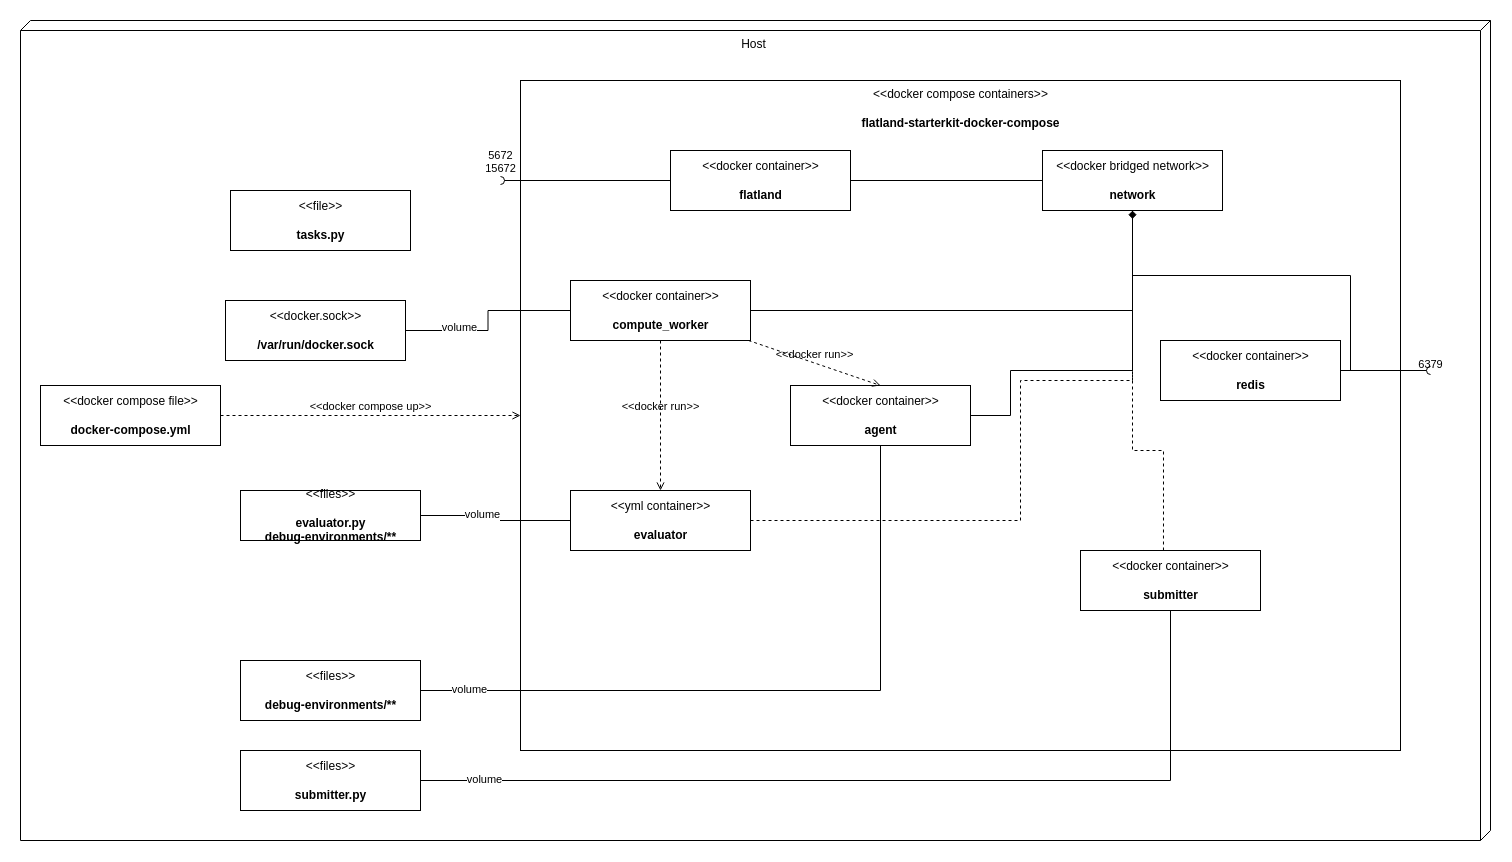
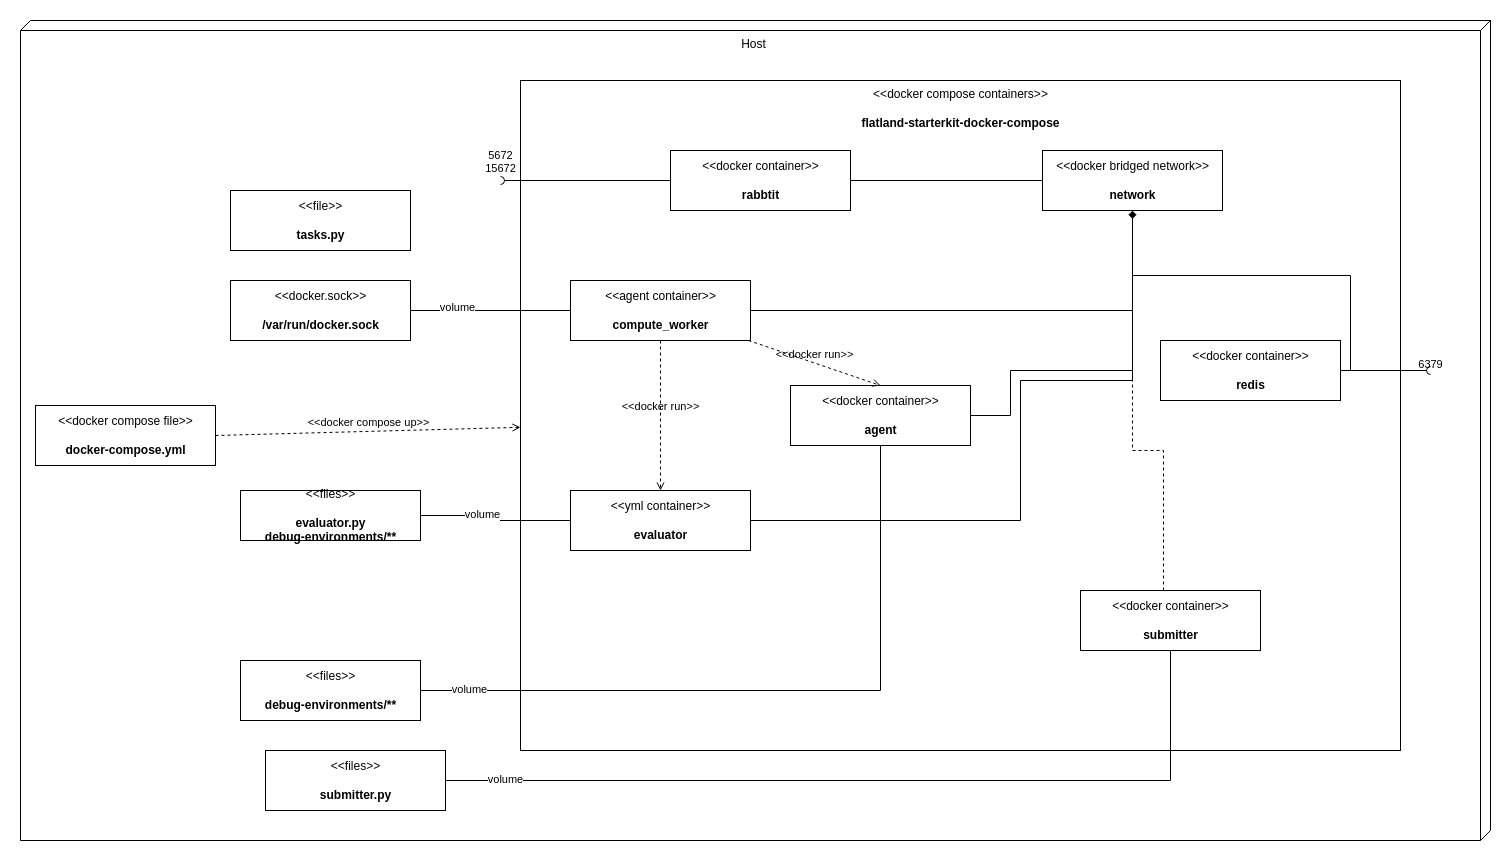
- <mxCell id="4" value="&amp;lt;&amp;lt;docker container&amp;gt;&amp;gt;&lt;br&gt;&lt;br&gt;&lt;b&gt;flatland&lt;/b&gt;" style="text;html=1;align=center;verticalAlign=middle;dashed=0;fillColor=#ffffff;strokeColor=#000000;" vertex="1" parent="1"><mxGeometry x="670" y="150" width="180" height="60" as="geometry" /></mxCell>
+ <mxCell id="4" value="&amp;lt;&amp;lt;docker container&amp;gt;&amp;gt;&lt;br&gt;&lt;br&gt;&lt;b&gt;rabbtit&lt;/b&gt;" style="text;html=1;align=center;verticalAlign=middle;dashed=0;fillColor=#ffffff;strokeColor=#000000;" vertex="1" parent="1"><mxGeometry x="670" y="150" width="180" height="60" as="geometry" /></mxCell>
- <mxCell id="6" value="&amp;lt;&amp;lt;docker container&amp;gt;&amp;gt;&lt;br&gt;&lt;br&gt;&lt;b&gt;compute_worker&lt;/b&gt;" style="text;html=1;align=center;verticalAlign=middle;dashed=0;fillColor=#ffffff;strokeColor=#000000;" vertex="1" parent="1"><mxGeometry x="570" y="280" width="180" height="60" as="geometry" /></mxCell>
+ <mxCell id="6" value="&amp;lt;&amp;lt;agent container&amp;gt;&amp;gt;&lt;br&gt;&lt;br&gt;&lt;b&gt;compute_worker&lt;/b&gt;" style="text;html=1;align=center;verticalAlign=middle;dashed=0;fillColor=#ffffff;strokeColor=#000000;" vertex="1" parent="1"><mxGeometry x="570" y="280" width="180" height="60" as="geometry" /></mxCell>
- <mxCell id="29" value="&amp;lt;&amp;lt;docker.sock&amp;gt;&amp;gt;&lt;br&gt;&lt;br&gt;&lt;b&gt;/var/run/docker.sock&lt;/b&gt;" style="text;html=1;align=center;verticalAlign=middle;dashed=0;fillColor=#ffffff;strokeColor=#000000;" vertex="1" parent="1"><mxGeometry x="225" y="300" width="180" height="60" as="geometry" /></mxCell>
+ <mxCell id="29" value="&amp;lt;&amp;lt;docker.sock&amp;gt;&amp;gt;&lt;br&gt;&lt;br&gt;&lt;b&gt;/var/run/docker.sock&lt;/b&gt;" style="text;html=1;align=center;verticalAlign=middle;dashed=0;fillColor=#ffffff;strokeColor=#000000;" vertex="1" parent="1"><mxGeometry x="230" y="280" width="180" height="60" as="geometry" /></mxCell>
- <mxCell id="8" value="&amp;lt;&amp;lt;docker compose file&amp;gt;&amp;gt;&lt;br&gt;&lt;br&gt;&lt;b&gt;docker-compose.yml&lt;/b&gt;" style="text;html=1;align=center;verticalAlign=middle;dashed=0;fillColor=#ffffff;strokeColor=#000000;" vertex="1" parent="1"><mxGeometry x="40" y="385" width="180" height="60" as="geometry" /></mxCell>
+ <mxCell id="8" value="&amp;lt;&amp;lt;docker compose file&amp;gt;&amp;gt;&lt;br&gt;&lt;br&gt;&lt;b&gt;docker-compose.yml&lt;/b&gt;" style="text;html=1;align=center;verticalAlign=middle;dashed=0;fillColor=#ffffff;strokeColor=#000000;" vertex="1" parent="1"><mxGeometry x="35" y="405" width="180" height="60" as="geometry" /></mxCell>
- <mxCell id="21" value="" style="endArrow=none;html=1;rounded=0;edgeStyle=orthogonalEdgeStyle;entryX=0.5;entryY=1;entryDx=0;entryDy=0;dashed=1;" edge="1" parent="1" source="14" target="7"><mxGeometry width="50" height="50" relative="1" as="geometry"><mxPoint x="1020" y="460" as="sourcePoint" /><mxPoint x="1142" y="220" as="targetPoint" /><Array as="points"><mxPoint x="1020" y="520" /><mxPoint x="1020" y="380" /><mxPoint x="1132" y="380" /></Array></mxGeometry></mxCell>
+ <mxCell id="21" value="" style="endArrow=none;html=1;rounded=0;edgeStyle=orthogonalEdgeStyle;entryX=0.5;entryY=1;entryDx=0;entryDy=0;" edge="1" parent="1" source="14" target="7"><mxGeometry width="50" height="50" relative="1" as="geometry"><mxPoint x="1020" y="460" as="sourcePoint" /><mxPoint x="1142" y="220" as="targetPoint" /><Array as="points"><mxPoint x="1020" y="520" /><mxPoint x="1020" y="380" /><mxPoint x="1132" y="380" /></Array></mxGeometry></mxCell>
- <mxCell id="18" value="&amp;lt;&amp;lt;docker container&amp;gt;&amp;gt;&lt;br&gt;&lt;br&gt;&lt;b&gt;submitter&lt;/b&gt;" style="text;html=1;align=center;verticalAlign=middle;dashed=0;fillColor=#ffffff;strokeColor=#000000;" vertex="1" parent="1"><mxGeometry x="1080" y="550" width="180" height="60" as="geometry" /></mxCell>
+ <mxCell id="18" value="&amp;lt;&amp;lt;docker container&amp;gt;&amp;gt;&lt;br&gt;&lt;br&gt;&lt;b&gt;submitter&lt;/b&gt;" style="text;html=1;align=center;verticalAlign=middle;dashed=0;fillColor=#ffffff;strokeColor=#000000;" vertex="1" parent="1"><mxGeometry x="1080" y="590" width="180" height="60" as="geometry" /></mxCell>
- <mxCell id="33" value="&amp;lt;&amp;lt;files&amp;gt;&amp;gt;&lt;br&gt;&lt;br&gt;&lt;b&gt;submitter.py&lt;br&gt;&lt;/b&gt;" style="text;html=1;align=center;verticalAlign=middle;dashed=0;fillColor=#ffffff;strokeColor=#000000;" vertex="1" parent="1"><mxGeometry x="240" y="750" width="180" height="60" as="geometry" /></mxCell>
+ <mxCell id="33" value="&amp;lt;&amp;lt;files&amp;gt;&amp;gt;&lt;br&gt;&lt;br&gt;&lt;b&gt;submitter.py&lt;br&gt;&lt;/b&gt;" style="text;html=1;align=center;verticalAlign=middle;dashed=0;fillColor=#ffffff;strokeColor=#000000;" vertex="1" parent="1"><mxGeometry x="265" y="750" width="180" height="60" as="geometry" /></mxCell>
